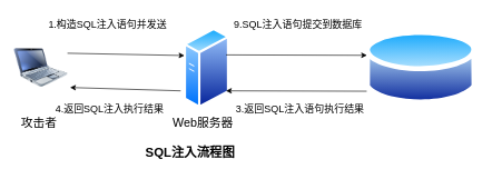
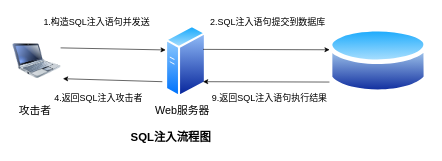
- <mxCell id="12" value="9.SQL&lt;span style=&quot;background-color: initial; font-size: 15px;&quot;&gt;注入语句提交到数据库&lt;/span&gt;" style="text;html=1;align=center;verticalAlign=middle;resizable=0;points=[];autosize=1;strokeColor=none;fillColor=none;fontSize=15;" vertex="1" parent="1"><mxGeometry x="340" y="20" width="211" height="30" as="geometry" /></mxCell>
+ <mxCell id="12" value="2.SQL&lt;span style=&quot;background-color: initial; font-size: 15px;&quot;&gt;注入语句提交到数据库&lt;/span&gt;" style="text;html=1;align=center;verticalAlign=middle;resizable=0;points=[];autosize=1;strokeColor=none;fillColor=none;fontSize=15;" vertex="1" parent="1"><mxGeometry x="340" y="20" width="211" height="30" as="geometry" /></mxCell>
- <mxCell id="14" value="4.返回SQL注入&lt;span style=&quot;background-color: initial; font-size: 15px;&quot;&gt;执行结果&lt;/span&gt;" style="text;html=1;align=center;verticalAlign=middle;resizable=0;points=[];autosize=1;strokeColor=none;fillColor=none;fontSize=15;" vertex="1" parent="1"><mxGeometry x="72" y="147" width="181" height="30" as="geometry" /></mxCell>
+ <mxCell id="14" value="4.返回SQL注入&lt;span style=&quot;background-color: initial; font-size: 15px;&quot;&gt;攻击者&lt;/span&gt;" style="text;html=1;align=center;verticalAlign=middle;resizable=0;points=[];autosize=1;strokeColor=none;fillColor=none;fontSize=15;" vertex="1" parent="1"><mxGeometry x="72" y="147" width="181" height="30" as="geometry" /></mxCell>
- <mxCell id="13" value="3.&lt;span style=&quot;background-color: initial; font-size: 15px;&quot;&gt;返回SQL注入语句执行结果&lt;/span&gt;" style="text;html=1;align=center;verticalAlign=middle;resizable=0;points=[];autosize=1;strokeColor=none;fillColor=none;fontSize=15;" vertex="1" parent="1"><mxGeometry x="343.32" y="147" width="211" height="30" as="geometry" /></mxCell>
+ <mxCell id="13" value="9.&lt;span style=&quot;background-color: initial; font-size: 15px;&quot;&gt;返回SQL注入语句执行结果&lt;/span&gt;" style="text;html=1;align=center;verticalAlign=middle;resizable=0;points=[];autosize=1;strokeColor=none;fillColor=none;fontSize=15;" vertex="1" parent="1"><mxGeometry x="343.32" y="147" width="211" height="30" as="geometry" /></mxCell>
